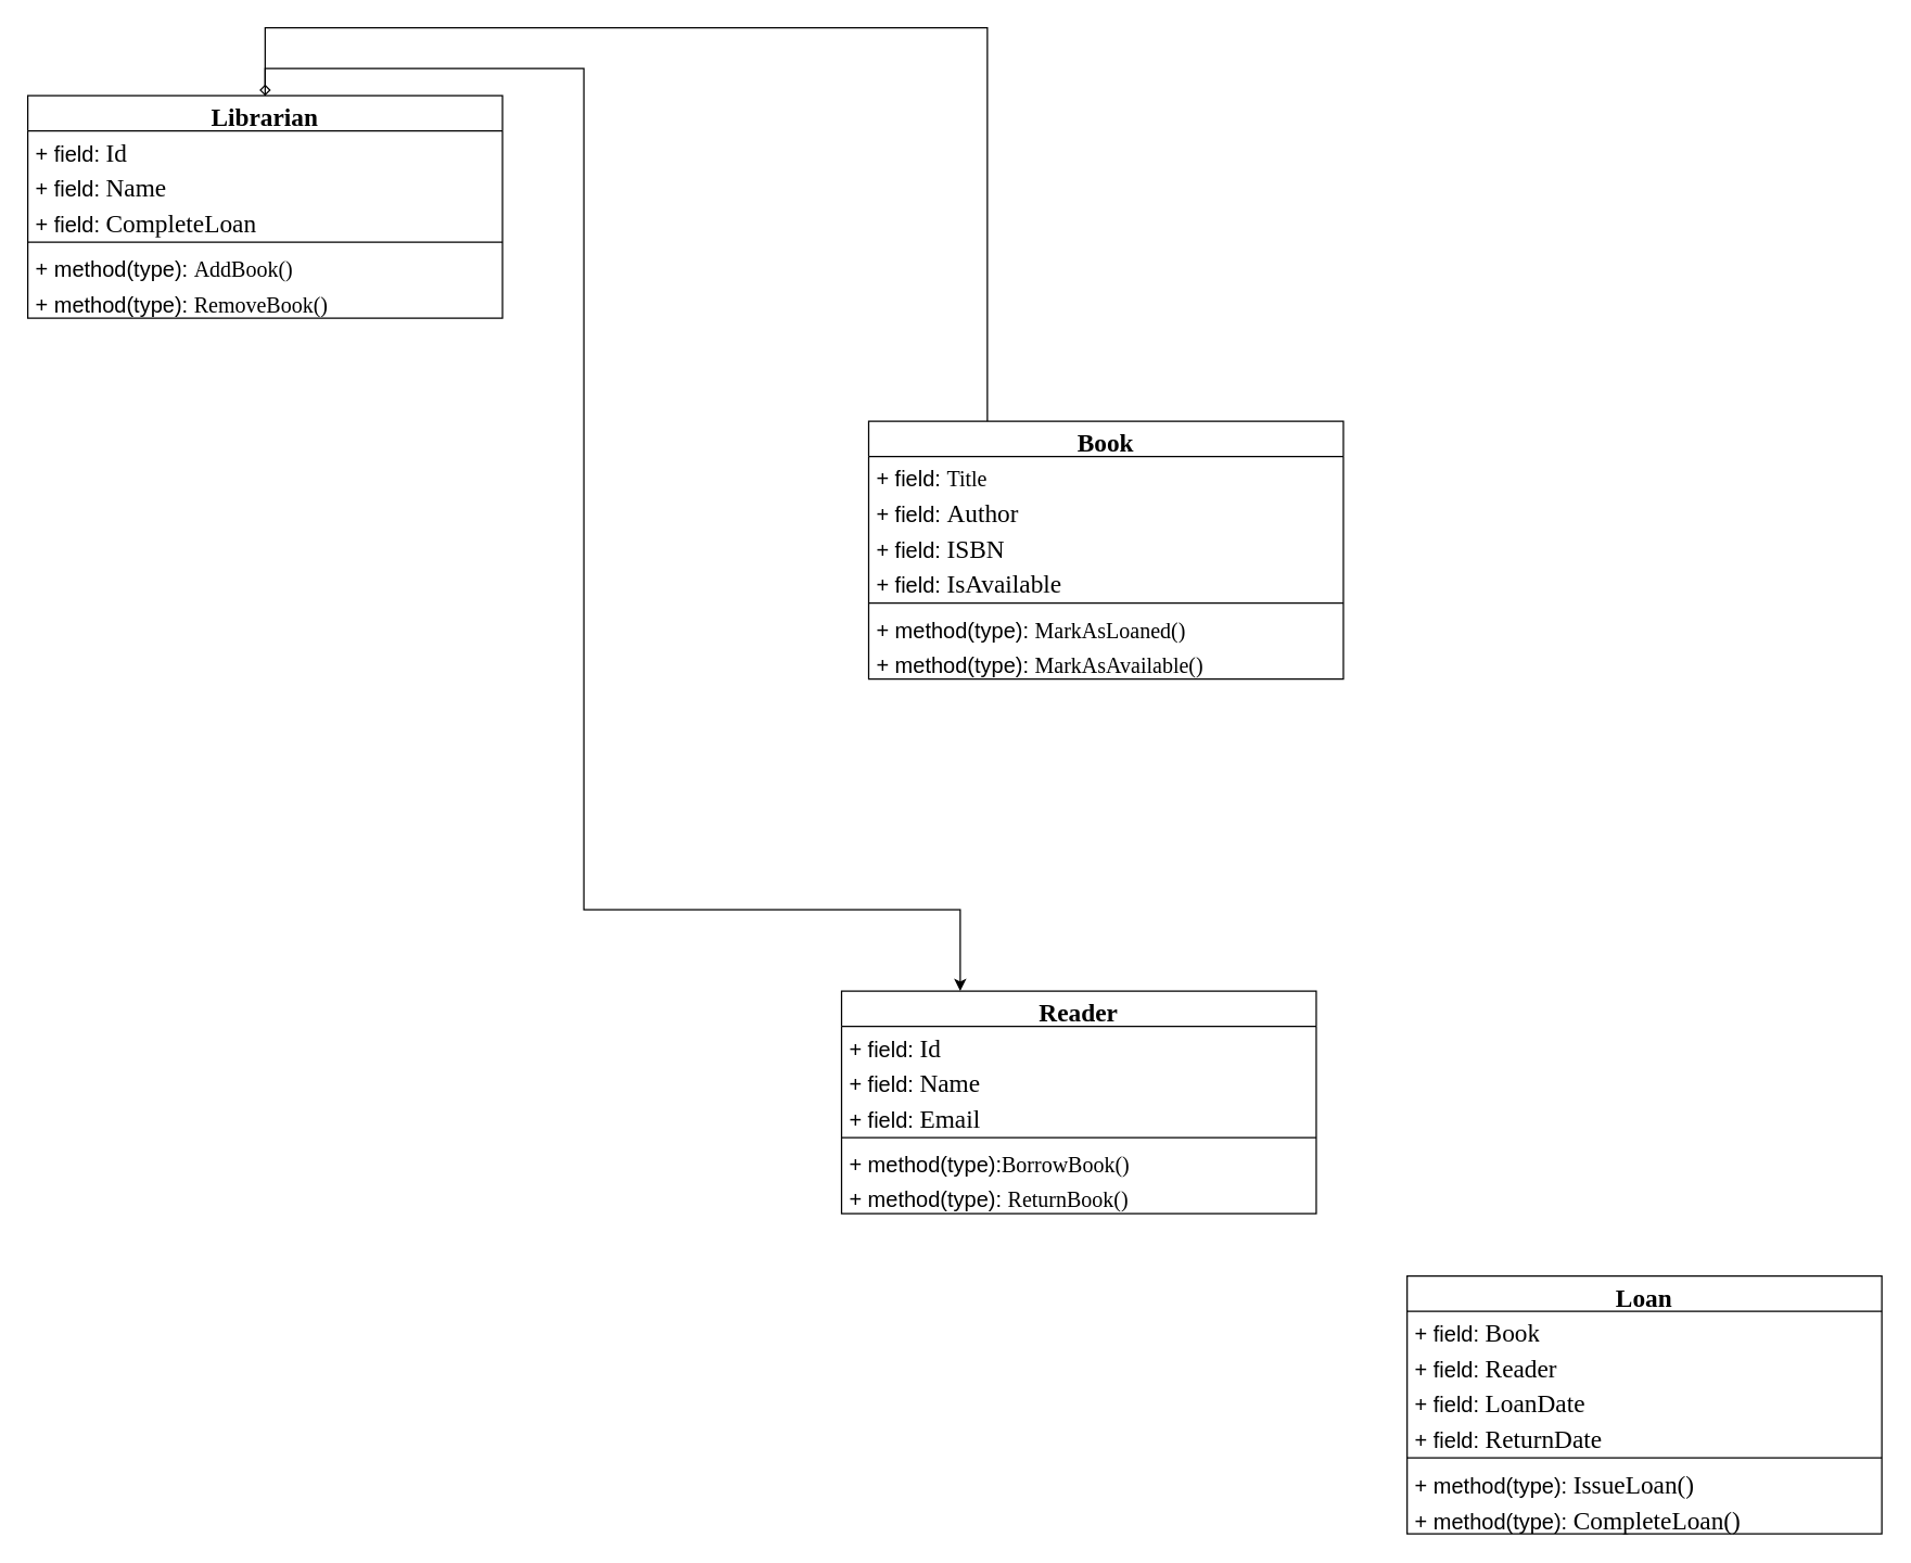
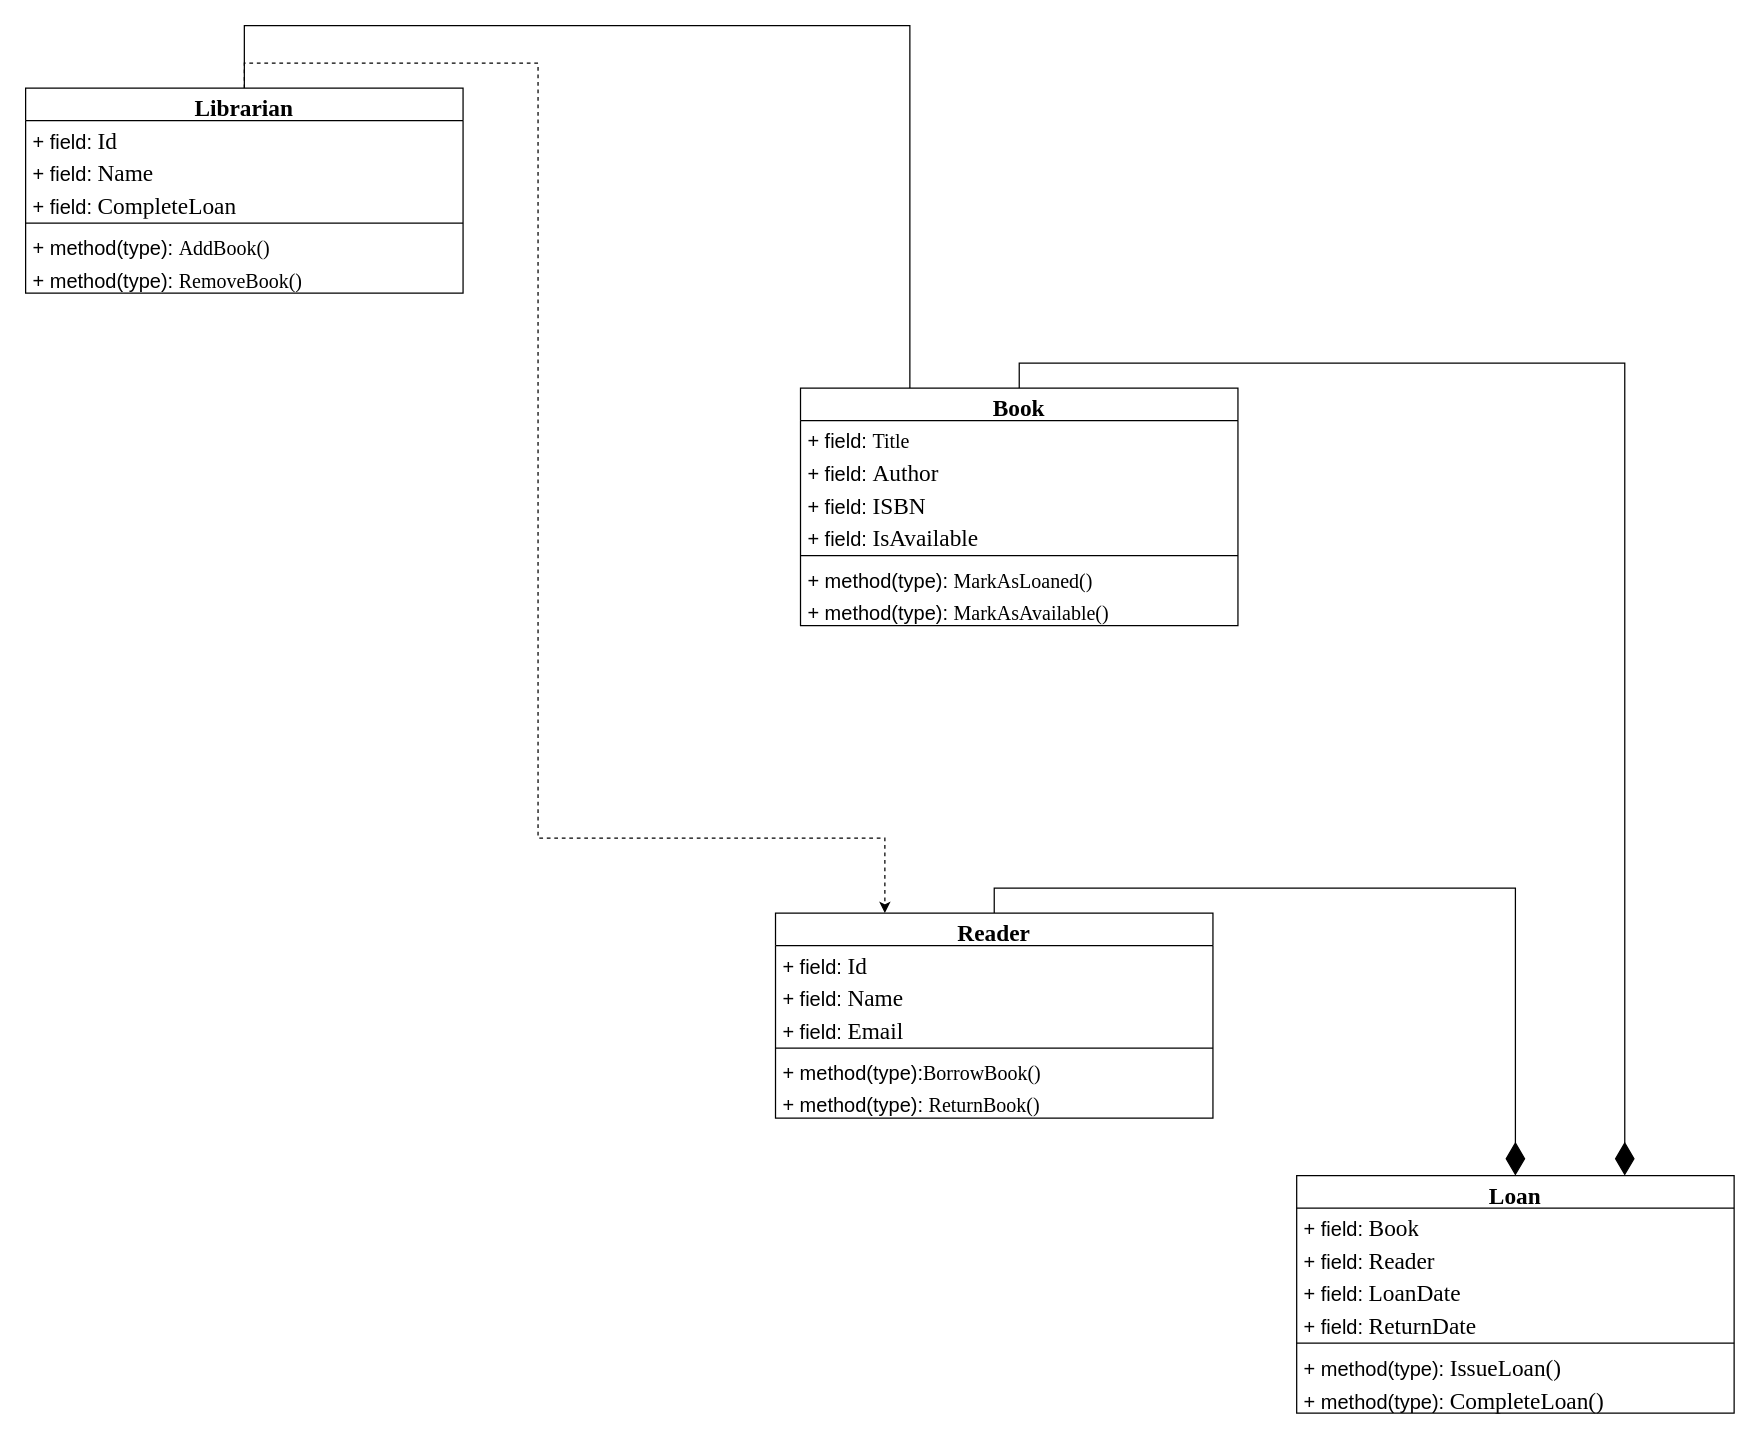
- <mxCell id="3" style="edgeStyle=orthogonalEdgeStyle;rounded=0;orthogonalLoop=1;jettySize=auto;html=1;exitX=0.25;exitY=0;exitDx=0;exitDy=0;entryX=0.5;entryY=0;entryDx=0;entryDy=0;endArrow=diamond;endFill=0;" edge="1" parent="1" source="4" target="21"><mxGeometry relative="1" as="geometry"><Array as="points"><mxPoint x="728" y="20" /><mxPoint x="195" y="20" /></Array></mxGeometry></mxCell>
+ <mxCell id="3" style="edgeStyle=orthogonalEdgeStyle;rounded=0;orthogonalLoop=1;jettySize=auto;html=1;exitX=0.25;exitY=0;exitDx=0;exitDy=0;entryX=0.5;entryY=0;entryDx=0;entryDy=0;endArrow=none;endFill=0;" edge="1" parent="1" source="4" target="21"><mxGeometry relative="1" as="geometry"><Array as="points"><mxPoint x="728" y="20" /><mxPoint x="195" y="20" /></Array></mxGeometry></mxCell>
+ <mxCell id="2" style="edgeStyle=orthogonalEdgeStyle;rounded=0;orthogonalLoop=1;jettySize=auto;html=1;exitX=0.5;exitY=0;exitDx=0;exitDy=0;entryX=0.75;entryY=0;entryDx=0;entryDy=0;endArrow=diamondThin;endFill=1;endSize=24;" edge="1" parent="1" source="4" target="28"><mxGeometry relative="1" as="geometry" /></mxCell>
- <mxCell id="20" style="edgeStyle=orthogonalEdgeStyle;rounded=0;orthogonalLoop=1;jettySize=auto;html=1;exitX=0.5;exitY=0;exitDx=0;exitDy=0;entryX=0.25;entryY=0;entryDx=0;entryDy=0;" edge="1" parent="1" source="21" target="13"><mxGeometry relative="1" as="geometry"><Array as="points"><mxPoint x="195" y="50" /><mxPoint x="430" y="50" /><mxPoint x="430" y="670" /><mxPoint x="708" y="670" /></Array></mxGeometry></mxCell>
+ <mxCell id="20" style="edgeStyle=orthogonalEdgeStyle;rounded=0;orthogonalLoop=1;jettySize=auto;html=1;exitX=0.5;exitY=0;exitDx=0;exitDy=0;entryX=0.25;entryY=0;entryDx=0;entryDy=0;dashed=1;" edge="1" parent="1" source="21" target="13"><mxGeometry relative="1" as="geometry"><Array as="points"><mxPoint x="195" y="50" /><mxPoint x="430" y="50" /><mxPoint x="430" y="670" /><mxPoint x="708" y="670" /></Array></mxGeometry></mxCell>
+ <mxCell id="12" style="edgeStyle=orthogonalEdgeStyle;rounded=0;orthogonalLoop=1;jettySize=auto;html=1;exitX=0.5;exitY=0;exitDx=0;exitDy=0;entryX=0.5;entryY=0;entryDx=0;entryDy=0;endArrow=diamondThin;endFill=1;endSize=24;" edge="1" parent="1" source="13" target="28"><mxGeometry relative="1" as="geometry" /></mxCell>
